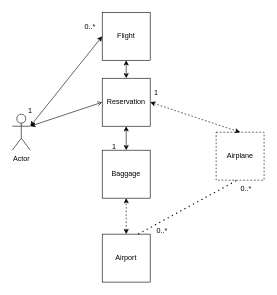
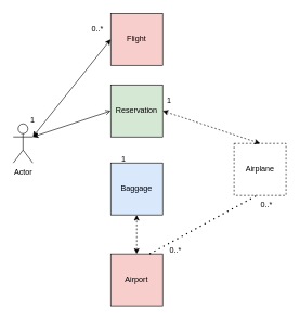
- <mxCell id="3" value="Flight" style="whiteSpace=wrap;html=1;aspect=fixed;" parent="1" vertex="1"><mxGeometry x="170" y="20" width="80" height="80" as="geometry" /></mxCell>
+ <mxCell id="3" value="Flight" style="whiteSpace=wrap;html=1;aspect=fixed;fillColor=#f8cecc;" parent="1" vertex="1"><mxGeometry x="170" y="20" width="80" height="80" as="geometry" /></mxCell>
- <mxCell id="12" value="" style="endArrow=classic;startArrow=classic;html=1;rounded=0;exitX=0.5;exitY=0;exitDx=0;exitDy=0;entryX=0.5;entryY=1;entryDx=0;entryDy=0;" parent="1" source="6" target="3" edge="1"><mxGeometry width="50" height="50" relative="1" as="geometry"><mxPoint x="300" y="440" as="sourcePoint" /><mxPoint x="350" y="390" as="targetPoint" /></mxGeometry></mxCell>
- <mxCell id="6" value="Reservation" style="whiteSpace=wrap;html=1;aspect=fixed;" parent="1" vertex="1"><mxGeometry x="170" y="130" width="80" height="80" as="geometry" /></mxCell>
+ <mxCell id="6" value="Reservation" style="whiteSpace=wrap;html=1;aspect=fixed;fillColor=#d5e8d4;" parent="1" vertex="1"><mxGeometry x="170" y="130" width="80" height="80" as="geometry" /></mxCell>
- <mxCell id="8" value="" style="endArrow=classic;startArrow=classic;html=1;rounded=0;exitX=0.5;exitY=1;exitDx=0;exitDy=0;" parent="1" source="6" target="7" edge="1"><mxGeometry width="50" height="50" relative="1" as="geometry"><mxPoint x="300" y="440" as="sourcePoint" /><mxPoint x="350" y="390" as="targetPoint" /></mxGeometry></mxCell>
- <mxCell id="7" value="Baggage" style="whiteSpace=wrap;html=1;aspect=fixed;" parent="1" vertex="1"><mxGeometry x="170" y="250" width="80" height="80" as="geometry" /></mxCell>
+ <mxCell id="7" value="Baggage" style="whiteSpace=wrap;html=1;aspect=fixed;fillColor=#dae8fc;" parent="1" vertex="1"><mxGeometry x="170" y="250" width="80" height="80" as="geometry" /></mxCell>
- <mxCell id="5" value="Airport" style="whiteSpace=wrap;html=1;aspect=fixed;" parent="1" vertex="1"><mxGeometry x="170" y="390" width="80" height="80" as="geometry" /></mxCell>
+ <mxCell id="5" value="Airport" style="whiteSpace=wrap;html=1;aspect=fixed;fillColor=#f8cecc;" parent="1" vertex="1"><mxGeometry x="170" y="390" width="80" height="80" as="geometry" /></mxCell>
